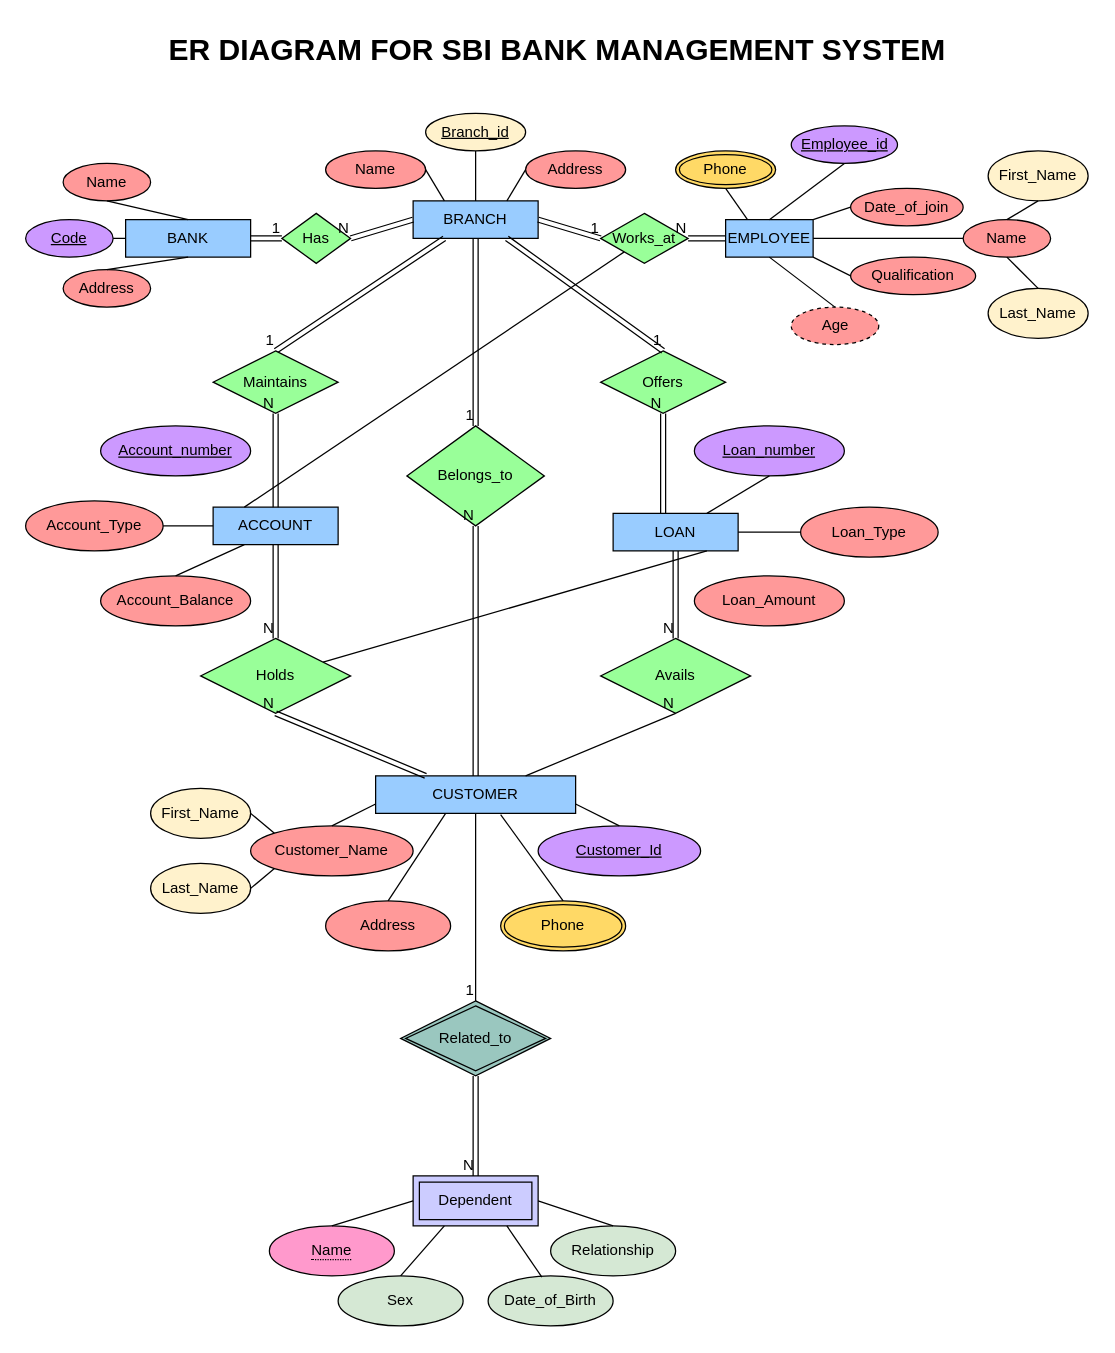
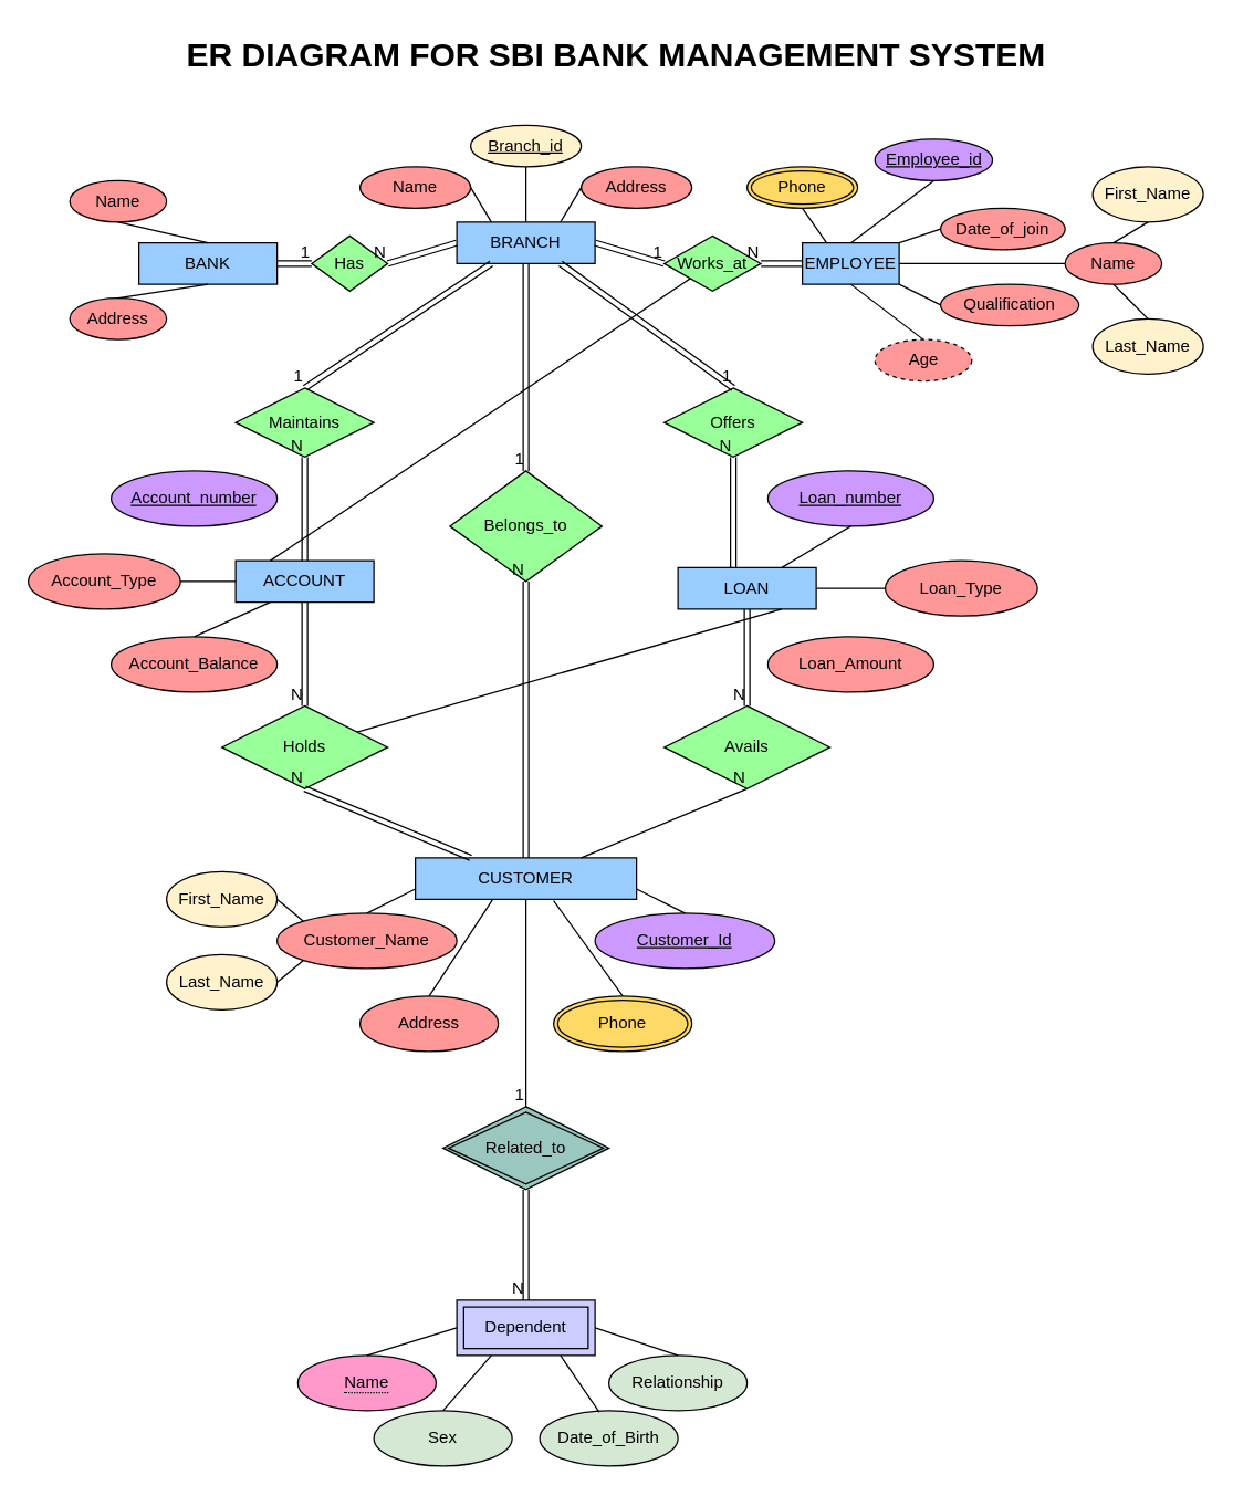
- <mxCell id="23" value="Code" style="ellipse;whiteSpace=wrap;html=1;align=center;fontStyle=4;fillColor=#CC99FF;" parent="1" vertex="1"><mxGeometry y="175" width="70" height="30" as="geometry" x="20" /></mxCell>
- <mxCell id="37" value="" style="endArrow=none;html=1;rounded=0;entryX=0;entryY=0.5;entryDx=0;entryDy=0;exitX=1;exitY=0.5;exitDx=0;exitDy=0;" parent="1" source="23" target="6" edge="1"><mxGeometry relative="1" as="geometry"><mxPoint x="100" y="214.5" as="sourcePoint" /><mxPoint x="260" y="214.5" as="targetPoint" /></mxGeometry></mxCell>
